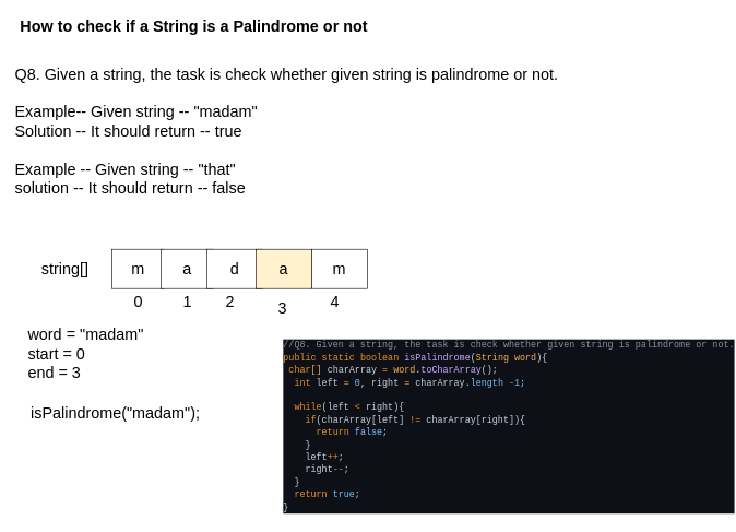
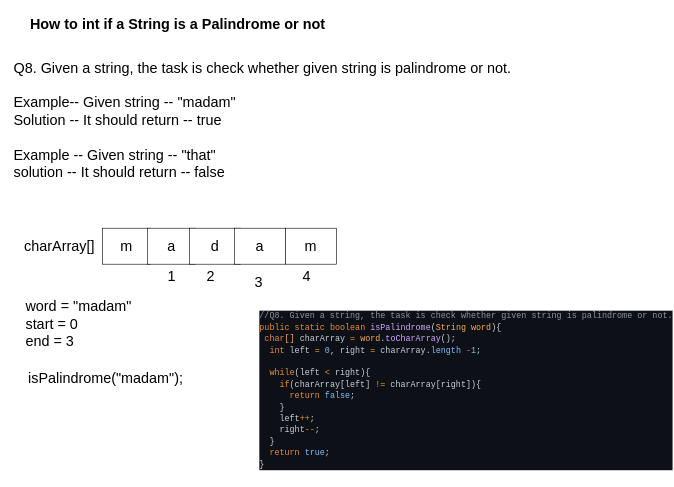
- <mxCell id="2" value="&lt;font style=&quot;font-size: 24px;&quot;&gt;&lt;b&gt;How to check if a String is a Palindrome or not&lt;/b&gt;&lt;/font&gt;" style="text;html=1;align=center;verticalAlign=middle;resizable=0;points=[];autosize=1;strokeColor=none;fillColor=none;" vertex="1" parent="1"><mxGeometry x="20" y="20" width="550" height="40" as="geometry" /></mxCell>
+ <mxCell id="2" value="&lt;font style=&quot;font-size: 24px;&quot;&gt;&lt;b&gt;How to int if a String is a Palindrome or not&lt;/b&gt;&lt;/font&gt;" style="text;html=1;align=center;verticalAlign=middle;resizable=0;points=[];autosize=1;strokeColor=none;fillColor=none;" vertex="1" parent="1"><mxGeometry x="20" y="20" width="550" height="40" as="geometry" /></mxCell>
- <mxCell id="14" value="string[]" style="text;html=1;align=center;verticalAlign=middle;resizable=0;points=[];autosize=1;strokeColor=none;fillColor=none;fontSize=24;" vertex="1" parent="1"><mxGeometry x="27.5" y="390" width="140" height="40" as="geometry" /></mxCell>
+ <mxCell id="14" value="charArray[]" style="text;html=1;align=center;verticalAlign=middle;resizable=0;points=[];autosize=1;strokeColor=none;fillColor=none;fontSize=24;" vertex="1" parent="1"><mxGeometry x="27.5" y="390" width="140" height="40" as="geometry" /></mxCell>
- <mxCell id="7" value="a" style="rounded=0;whiteSpace=wrap;html=1;fontSize=24;fillColor=#fff2cc;" vertex="1" parent="1"><mxGeometry x="390" y="380" width="85" height="60" as="geometry" /></mxCell>
+ <mxCell id="7" value="a" style="rounded=0;whiteSpace=wrap;html=1;fontSize=24;" vertex="1" parent="1"><mxGeometry x="390" y="380" width="85" height="60" as="geometry" /></mxCell>
- <mxCell id="9" value="0" style="text;html=1;align=center;verticalAlign=middle;resizable=0;points=[];autosize=1;strokeColor=none;fillColor=none;fontSize=24;" vertex="1" parent="1"><mxGeometry x="190" y="440" width="40" height="40" as="geometry" /></mxCell>
